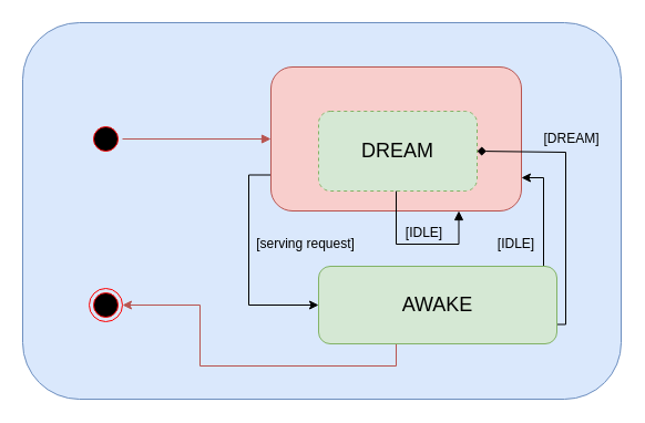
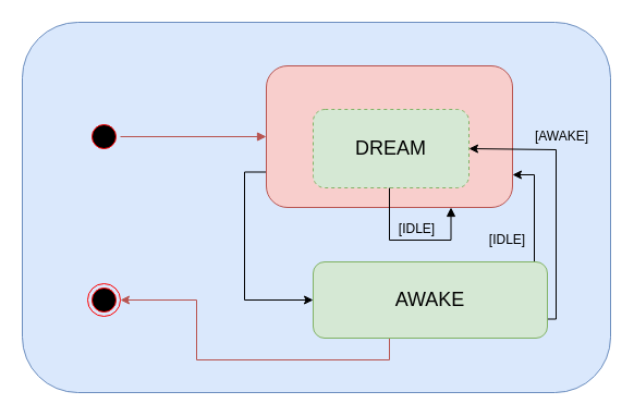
- <mxCell id="14" value="[DREAM]" style="text;html=1;align=center;verticalAlign=middle;resizable=0;points=[];autosize=1;strokeColor=none;" vertex="1" parent="1"><mxGeometry x="480" y="115" width="70" height="20" as="geometry" /></mxCell>
+ <mxCell id="14" value="[AWAKE]" style="text;html=1;align=center;verticalAlign=middle;resizable=0;points=[];autosize=1;strokeColor=none;" vertex="1" parent="1"><mxGeometry x="480" y="115" width="70" height="20" as="geometry" /></mxCell>
- <mxCell id="8" style="edgeStyle=orthogonalEdgeStyle;rounded=0;orthogonalLoop=1;jettySize=auto;html=1;exitX=1;exitY=0.75;exitDx=0;exitDy=0;entryX=1;entryY=0.5;entryDx=0;entryDy=0;endArrow=diamond;" edge="1" parent="1" source="10" target="12"><mxGeometry relative="1" as="geometry"><Array as="points"><mxPoint x="510" y="293" /><mxPoint x="510" y="137" /></Array></mxGeometry></mxCell>
+ <mxCell id="8" style="edgeStyle=orthogonalEdgeStyle;rounded=0;orthogonalLoop=1;jettySize=auto;html=1;exitX=1;exitY=0.75;exitDx=0;exitDy=0;entryX=1;entryY=0.5;entryDx=0;entryDy=0;" edge="1" parent="1" source="10" target="12"><mxGeometry relative="1" as="geometry"><Array as="points"><mxPoint x="510" y="293" /><mxPoint x="510" y="137" /></Array></mxGeometry></mxCell>
- <mxCell id="15" value="[serving request]" style="text;html=1;align=center;verticalAlign=middle;resizable=0;points=[];autosize=1;strokeColor=none;" vertex="1" parent="1"><mxGeometry x="225" y="210" width="100" height="20" as="geometry" /></mxCell>
